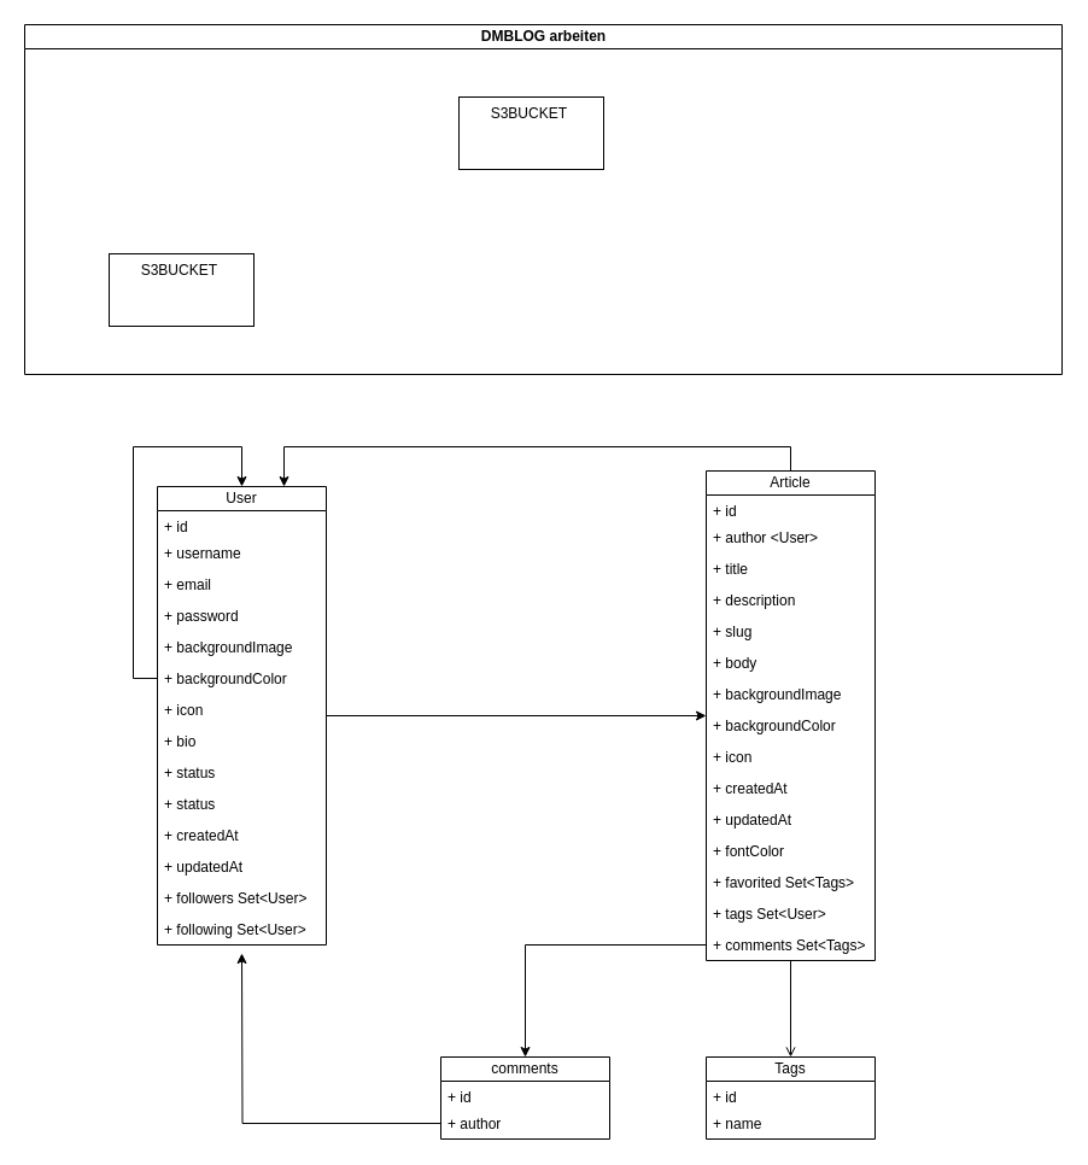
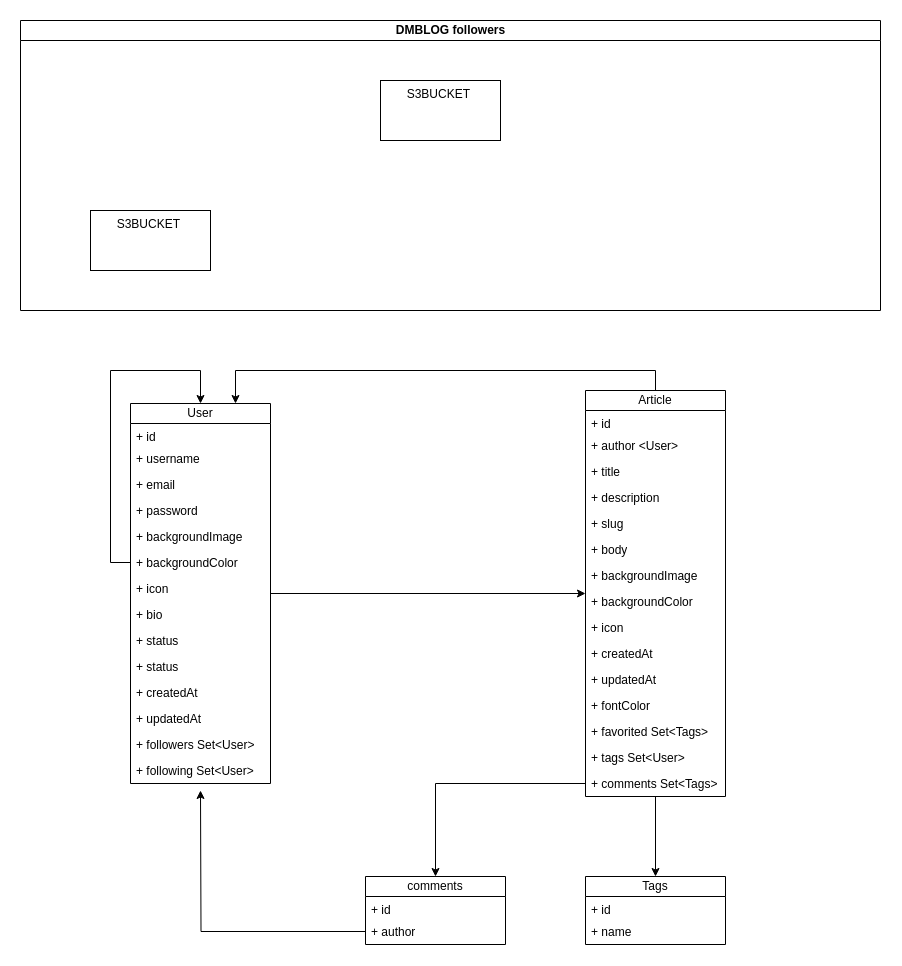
- <mxCell id="2" value="DMBLOG arbeiten" style="swimlane;html=1;startSize=20;horizontal=1;containerType=tree;glass=0;" parent="1" vertex="1"><mxGeometry x="20" y="20" width="860" height="290" as="geometry" /></mxCell>
+ <mxCell id="2" value="DMBLOG followers" style="swimlane;html=1;startSize=20;horizontal=1;containerType=tree;glass=0;" parent="1" vertex="1"><mxGeometry x="20" y="20" width="860" height="290" as="geometry" /></mxCell>
- <mxCell id="23" value="" style="edgeStyle=orthogonalEdgeStyle;rounded=0;orthogonalLoop=1;jettySize=auto;html=1;endArrow=open;" edge="1" parent="1" source="24" target="40"><mxGeometry relative="1" as="geometry" /></mxCell>
+ <mxCell id="23" value="" style="edgeStyle=orthogonalEdgeStyle;rounded=0;orthogonalLoop=1;jettySize=auto;html=1;" edge="1" parent="1" source="24" target="40"><mxGeometry relative="1" as="geometry" /></mxCell>
